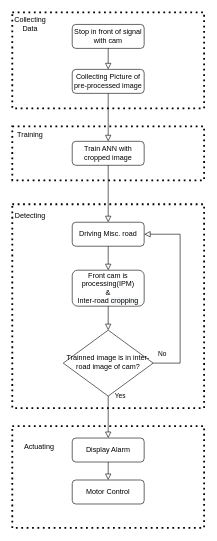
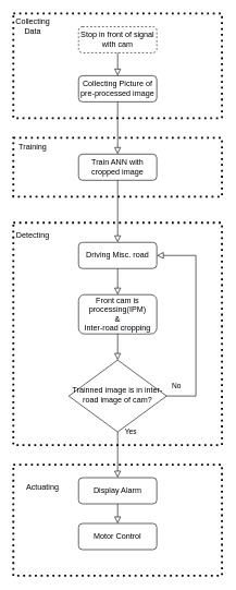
- <mxCell id="3" value="Stop in front of signal&lt;br&gt;with cam" parent="1" style="rounded=1;whiteSpace=wrap;html=1;fontSize=12;glass=0;strokeWidth=1;shadow=0;" vertex="1"><mxGeometry as="geometry" height="40" width="120" y="40" x="120" /></mxCell>
+ <mxCell id="3" value="Stop in front of signal&lt;br&gt;with cam" parent="1" style="rounded=1;whiteSpace=wrap;html=1;fontSize=12;glass=0;strokeWidth=1;shadow=0;dashed=1;" vertex="1"><mxGeometry as="geometry" height="40" width="120" y="40" x="120" /></mxCell>
